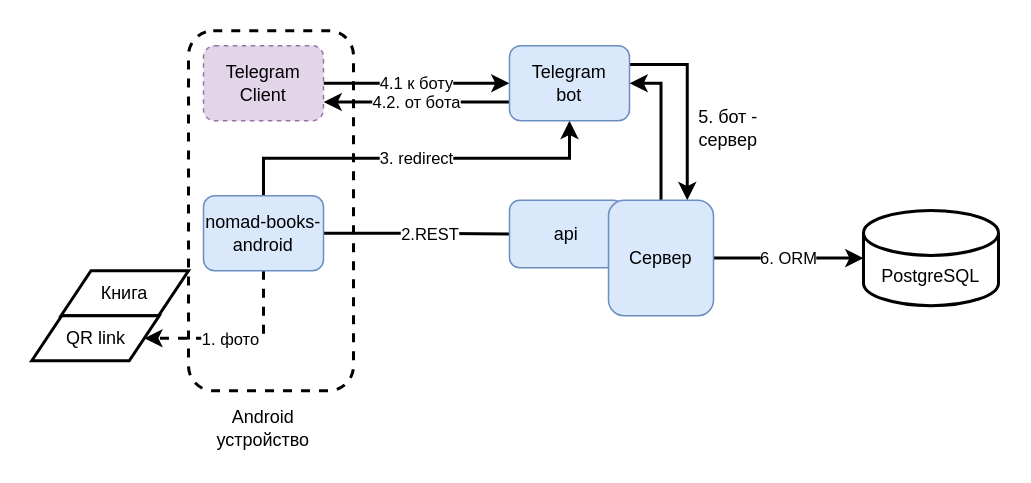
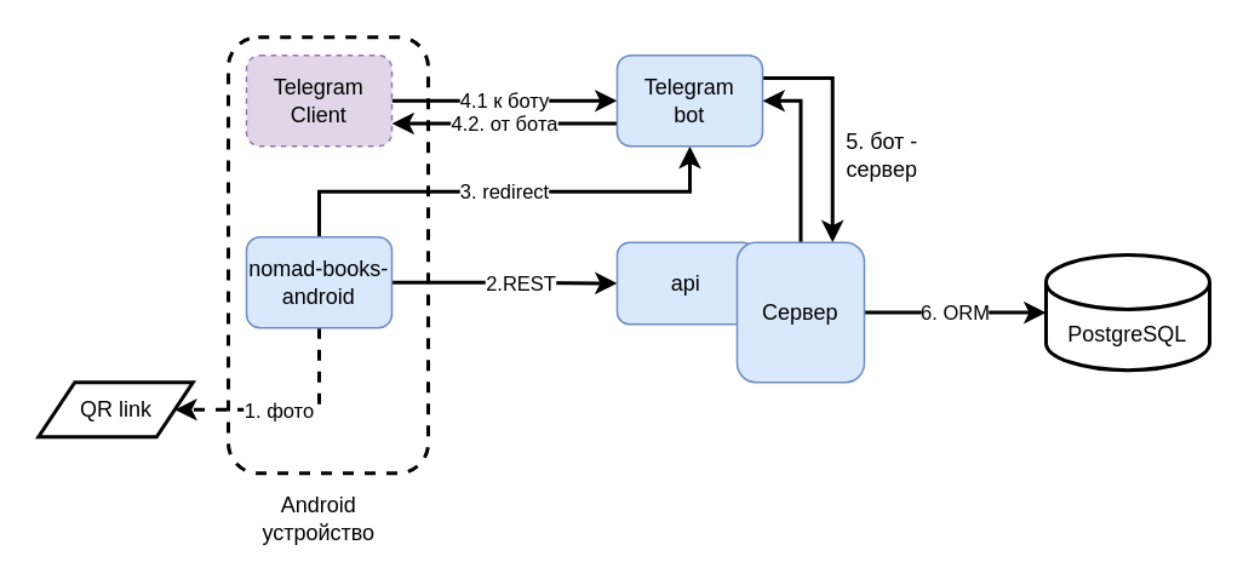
- <mxCell id="5" style="edgeStyle=orthogonalEdgeStyle;rounded=0;orthogonalLoop=1;jettySize=auto;html=1;exitX=1;exitY=0.5;exitDx=0;exitDy=0;strokeWidth=2;endArrow=none;" edge="1" parent="1" source="10" target="14"><mxGeometry relative="1" as="geometry" /></mxCell>
+ <mxCell id="5" style="edgeStyle=orthogonalEdgeStyle;rounded=0;orthogonalLoop=1;jettySize=auto;html=1;exitX=1;exitY=0.5;exitDx=0;exitDy=0;strokeWidth=2;" edge="1" parent="1" source="10" target="14"><mxGeometry relative="1" as="geometry" /></mxCell>
- <mxCell id="19" value="Книга" style="shape=parallelogram;perimeter=parallelogramPerimeter;whiteSpace=wrap;html=1;fixedSize=1;strokeWidth=2;fillColor=default;" vertex="1" parent="1"><mxGeometry x="40" y="180" width="85" height="30" as="geometry" /></mxCell>
